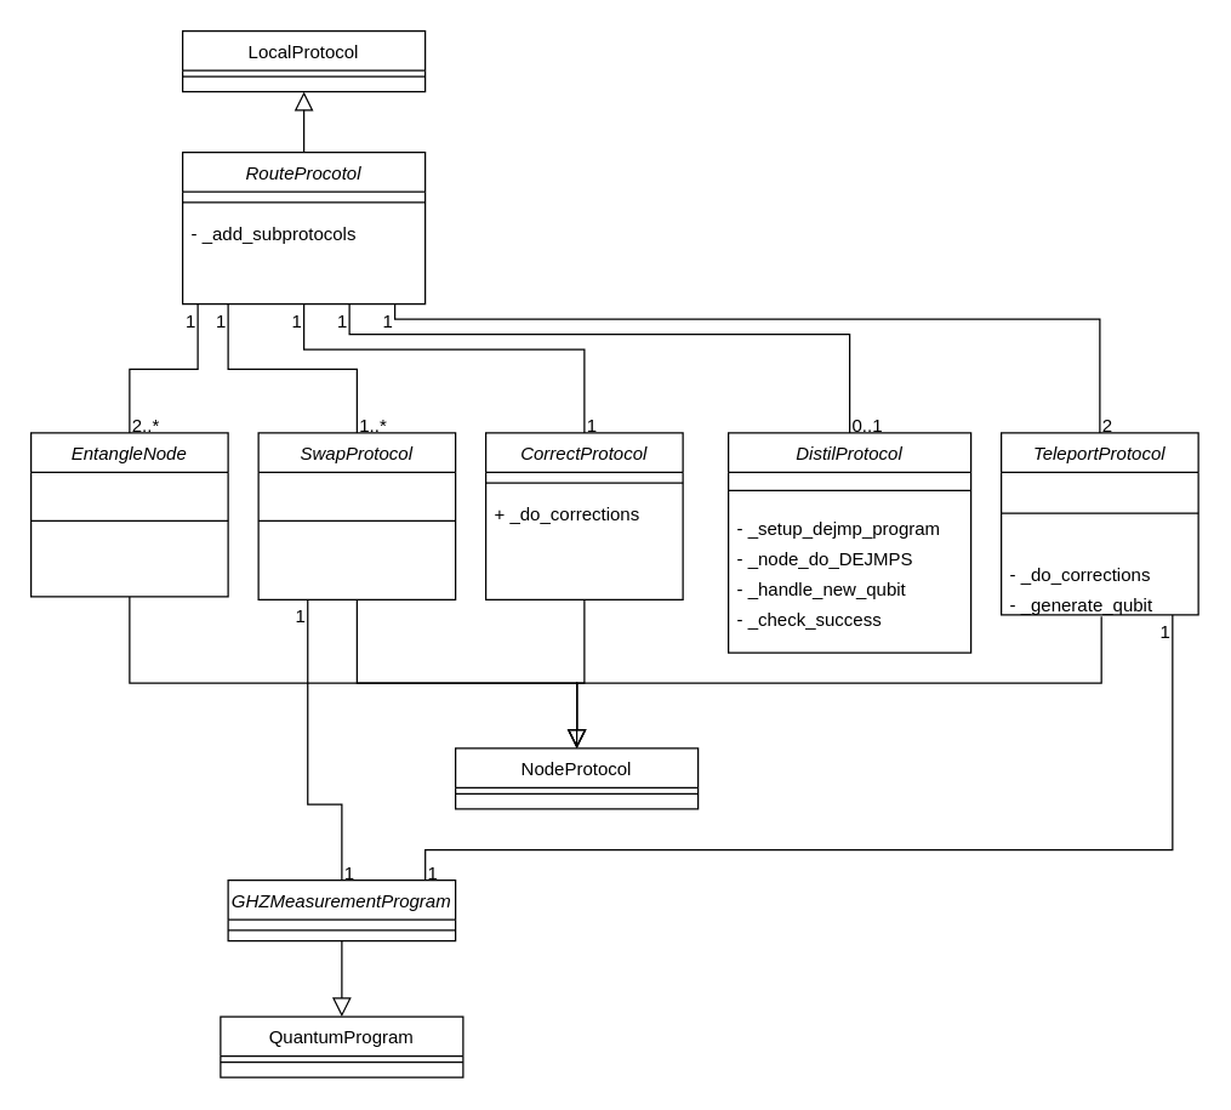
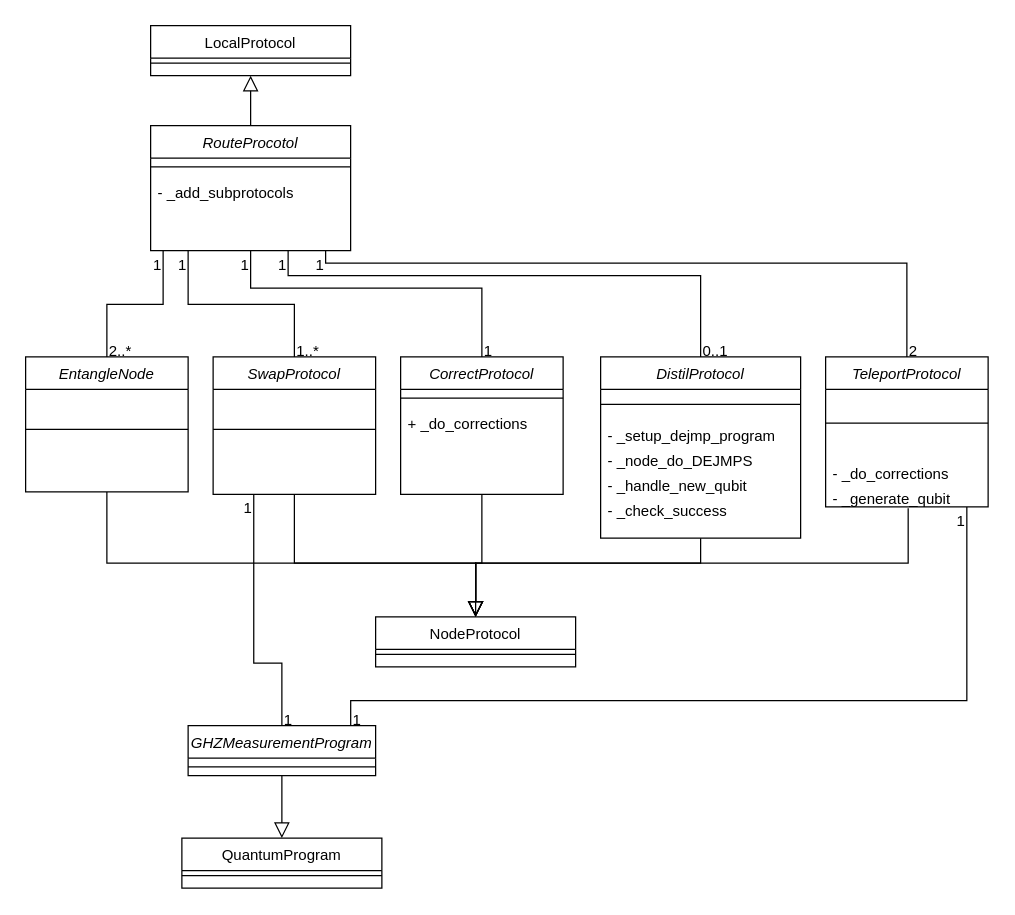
+ <mxCell id="52" value="" style="endArrow=block;endSize=10;endFill=0;shadow=0;strokeWidth=1;rounded=0;curved=0;edgeStyle=elbowEdgeStyle;elbow=vertical;exitX=0.5;exitY=1;exitDx=0;exitDy=0;entryX=0.5;entryY=0;entryDx=0;entryDy=0;" edge="1" parent="1" source="16" target="7"><mxGeometry width="160" relative="1" as="geometry"><mxPoint x="125" y="433" as="sourcePoint" /><mxPoint x="420" y="533" as="targetPoint" /><Array as="points"><mxPoint x="380" y="450" /></Array></mxGeometry></mxCell>
